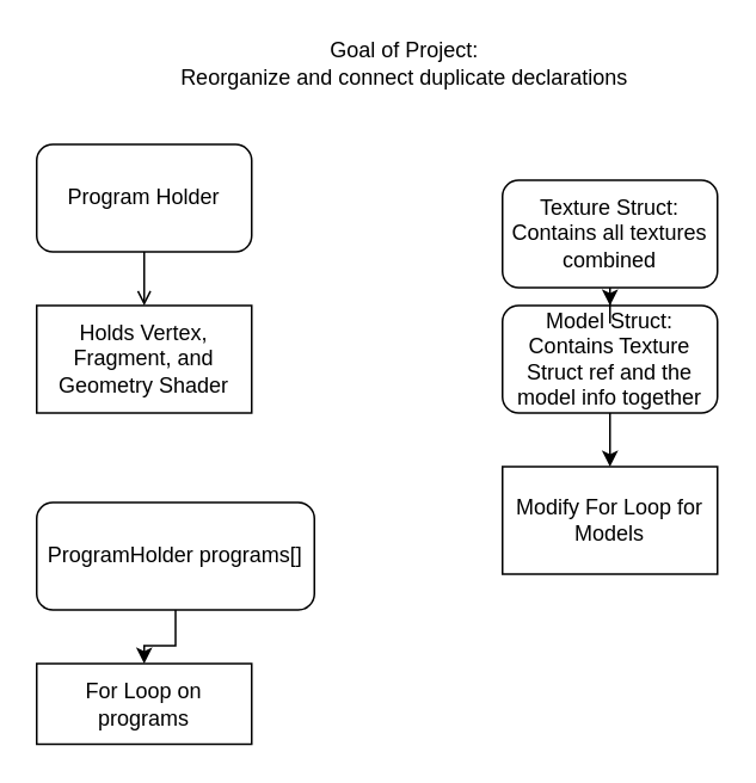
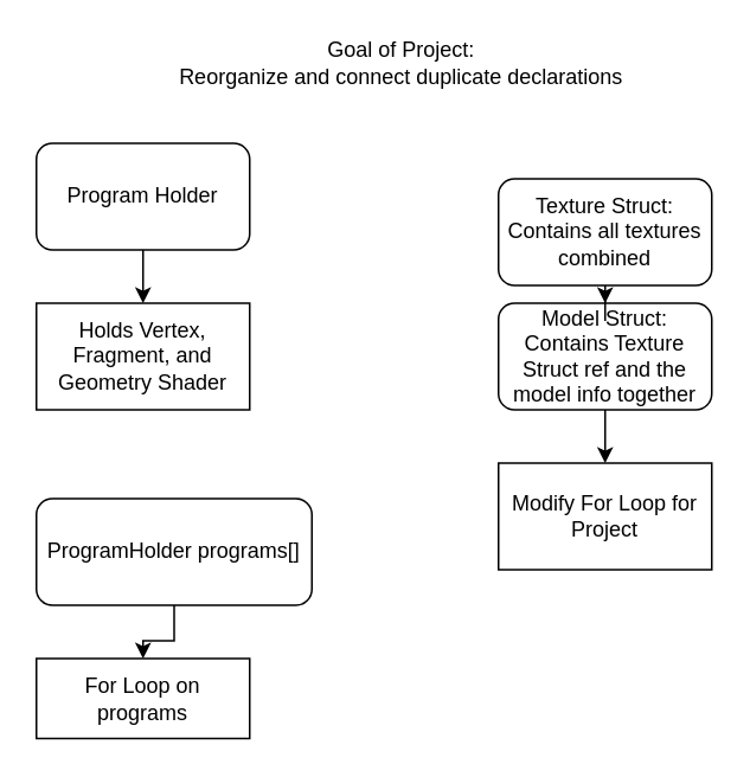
- <mxCell id="2" style="edgeStyle=orthogonalEdgeStyle;rounded=0;orthogonalLoop=1;jettySize=auto;html=1;entryX=0.5;entryY=0;entryDx=0;entryDy=0;endArrow=open;" parent="1" source="3" target="4" edge="1"><mxGeometry relative="1" as="geometry" /></mxCell>
+ <mxCell id="2" style="edgeStyle=orthogonalEdgeStyle;rounded=0;orthogonalLoop=1;jettySize=auto;html=1;entryX=0.5;entryY=0;entryDx=0;entryDy=0;" parent="1" source="3" target="4" edge="1"><mxGeometry relative="1" as="geometry" /></mxCell>
- <mxCell id="13" value="Modify For Loop for Models" style="rounded=0;whiteSpace=wrap;html=1;" vertex="1" parent="1"><mxGeometry x="280" y="260" width="120" height="60" as="geometry" /></mxCell>
+ <mxCell id="13" value="Modify For Loop for Project" style="rounded=0;whiteSpace=wrap;html=1;" vertex="1" parent="1"><mxGeometry x="280" y="260" width="120" height="60" as="geometry" /></mxCell>
